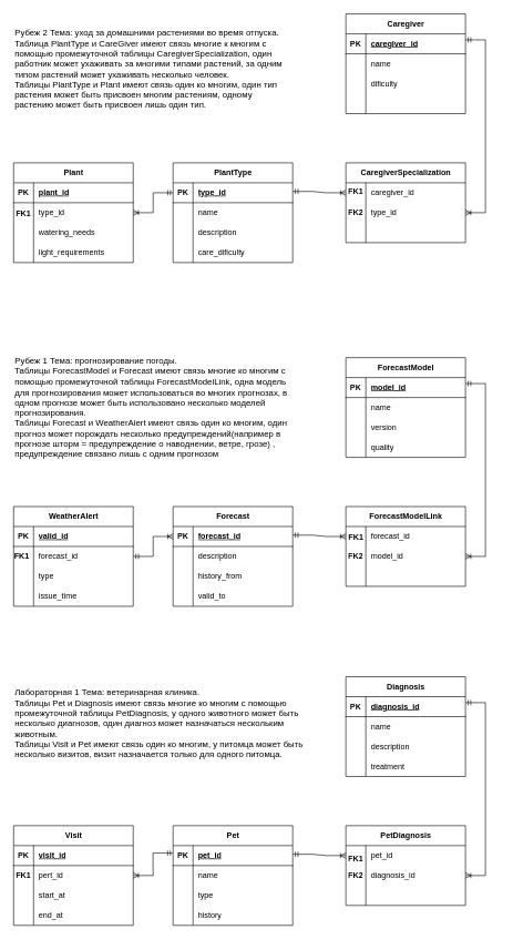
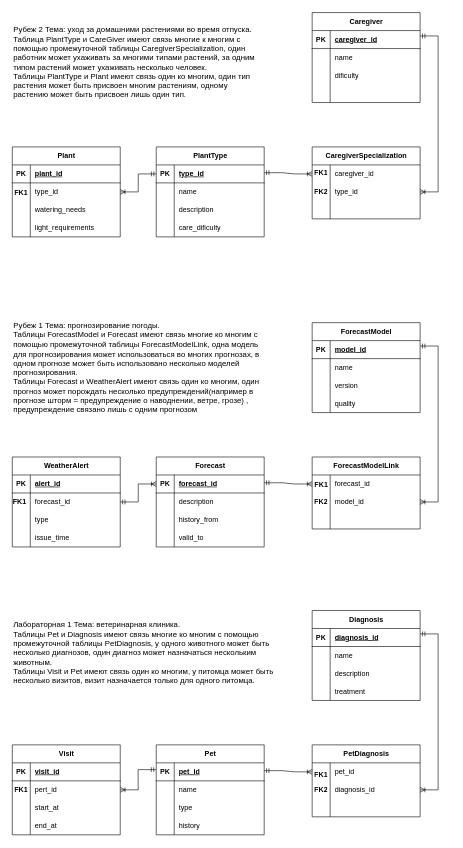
- <mxCell id="83" value="valid_id" style="shape=partialRectangle;connectable=0;fillColor=none;top=0;left=0;bottom=0;right=0;align=left;spacingLeft=6;fontStyle=5;overflow=hidden;whiteSpace=wrap;html=1;" vertex="1" parent="81"><mxGeometry x="30" width="150" height="30" as="geometry"><mxRectangle width="150" height="30" as="alternateBounds" /></mxGeometry></mxCell>
+ <mxCell id="83" value="alert_id" style="shape=partialRectangle;connectable=0;fillColor=none;top=0;left=0;bottom=0;right=0;align=left;spacingLeft=6;fontStyle=5;overflow=hidden;whiteSpace=wrap;html=1;" vertex="1" parent="81"><mxGeometry x="30" width="150" height="30" as="geometry"><mxRectangle width="150" height="30" as="alternateBounds" /></mxGeometry></mxCell>
